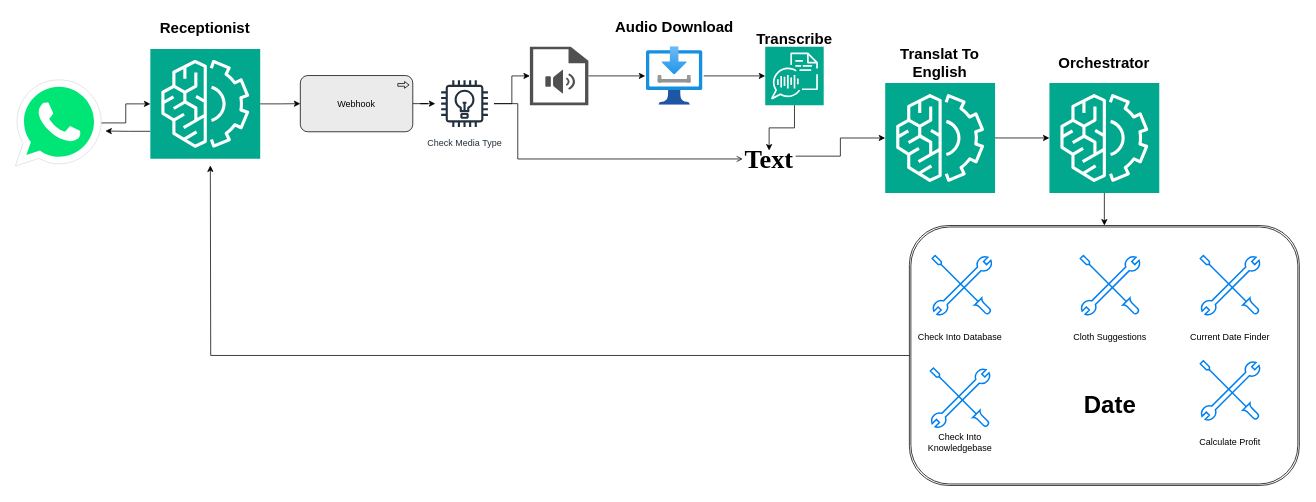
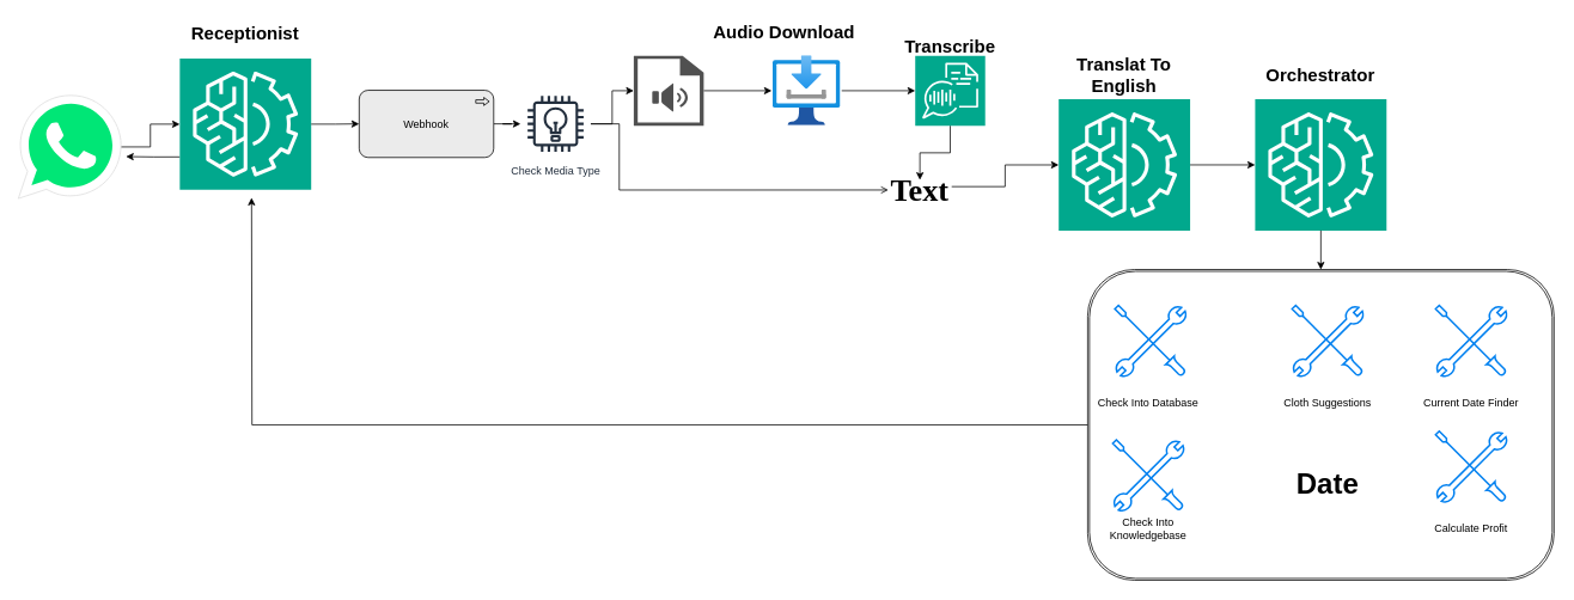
- <mxCell id="15" value="&lt;font style=&quot;font-size: 20px;&quot;&gt;&lt;b&gt;Audio Download&lt;/b&gt;&lt;/font&gt;" style="text;html=1;align=center;verticalAlign=middle;whiteSpace=wrap;rounded=0;" vertex="1" parent="1"><mxGeometry x="814" y="20" width="170" height="30" as="geometry" /></mxCell>
+ <mxCell id="15" value="&lt;font style=&quot;font-size: 20px;&quot;&gt;&lt;b&gt;Audio Download&lt;/b&gt;&lt;/font&gt;" style="text;html=1;align=center;verticalAlign=middle;whiteSpace=wrap;rounded=0;" vertex="1" parent="1"><mxGeometry x="789" y="20" width="170" height="30" as="geometry" /></mxCell>
